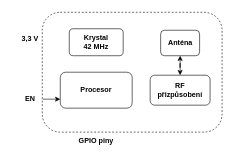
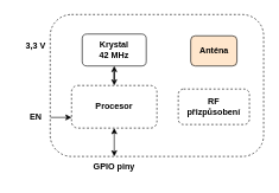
- <mxCell id="10" value="&lt;b&gt;Anténa&lt;/b&gt;" style="rounded=1;whiteSpace=wrap;html=1;strokeWidth=1;" vertex="1" parent="1"><mxGeometry x="267.5" y="50" width="65" height="42.5" as="geometry" /></mxCell>
+ <mxCell id="10" value="&lt;b&gt;Anténa&lt;/b&gt;" style="rounded=1;whiteSpace=wrap;html=1;strokeWidth=1;fillColor=#ffe6cc;" vertex="1" parent="1"><mxGeometry x="267.5" y="50" width="65" height="42.5" as="geometry" /></mxCell>
+ <mxCell id="6" style="edgeStyle=orthogonalEdgeStyle;rounded=0;orthogonalLoop=1;jettySize=auto;html=1;entryX=0.5;entryY=0;entryDx=0;entryDy=0;startArrow=classic;startFill=1;endArrow=classic;endFill=1;" edge="1" parent="1" source="7" target="5"><mxGeometry relative="1" as="geometry" /></mxCell>
- <mxCell id="9" style="edgeStyle=orthogonalEdgeStyle;rounded=0;orthogonalLoop=1;jettySize=auto;html=1;startArrow=classic;startFill=1;endArrow=classic;endFill=1;" edge="1" parent="1" source="10" target="8"><mxGeometry relative="1" as="geometry" /></mxCell>
- <mxCell id="5" value="&lt;b&gt;Procesor&lt;/b&gt;" style="rounded=1;whiteSpace=wrap;html=1;strokeWidth=1;" vertex="1" parent="1"><mxGeometry x="100" y="120" width="120" height="60" as="geometry" /></mxCell>
+ <mxCell id="5" value="&lt;b&gt;Procesor&lt;/b&gt;" style="rounded=1;whiteSpace=wrap;html=1;strokeWidth=1;dashed=1;" vertex="1" parent="1"><mxGeometry x="100" y="120" width="120" height="60" as="geometry" /></mxCell>
- <mxCell id="8" value="&lt;div&gt;&lt;b&gt;RF &lt;br&gt;&lt;/b&gt;&lt;/div&gt;&lt;div&gt;&lt;b&gt;přizpůsobení&lt;/b&gt;&lt;/div&gt;" style="rounded=1;whiteSpace=wrap;html=1;strokeWidth=1;" vertex="1" parent="1"><mxGeometry x="250" y="125" width="100" height="50" as="geometry" /></mxCell>
+ <mxCell id="8" value="&lt;div&gt;&lt;b&gt;RF &lt;br&gt;&lt;/b&gt;&lt;/div&gt;&lt;div&gt;&lt;b&gt;přizpůsobení&lt;/b&gt;&lt;/div&gt;" style="rounded=1;whiteSpace=wrap;html=1;strokeWidth=1;dashed=1;" vertex="1" parent="1"><mxGeometry x="250" y="125" width="100" height="50" as="geometry" /></mxCell>
+ <mxCell id="12" style="edgeStyle=orthogonalEdgeStyle;rounded=0;orthogonalLoop=1;jettySize=auto;html=1;entryX=0.5;entryY=1;entryDx=0;entryDy=0;startArrow=classic;startFill=1;endArrow=classic;endFill=1;" edge="1" parent="1" source="13" target="5"><mxGeometry relative="1" as="geometry" /></mxCell>
